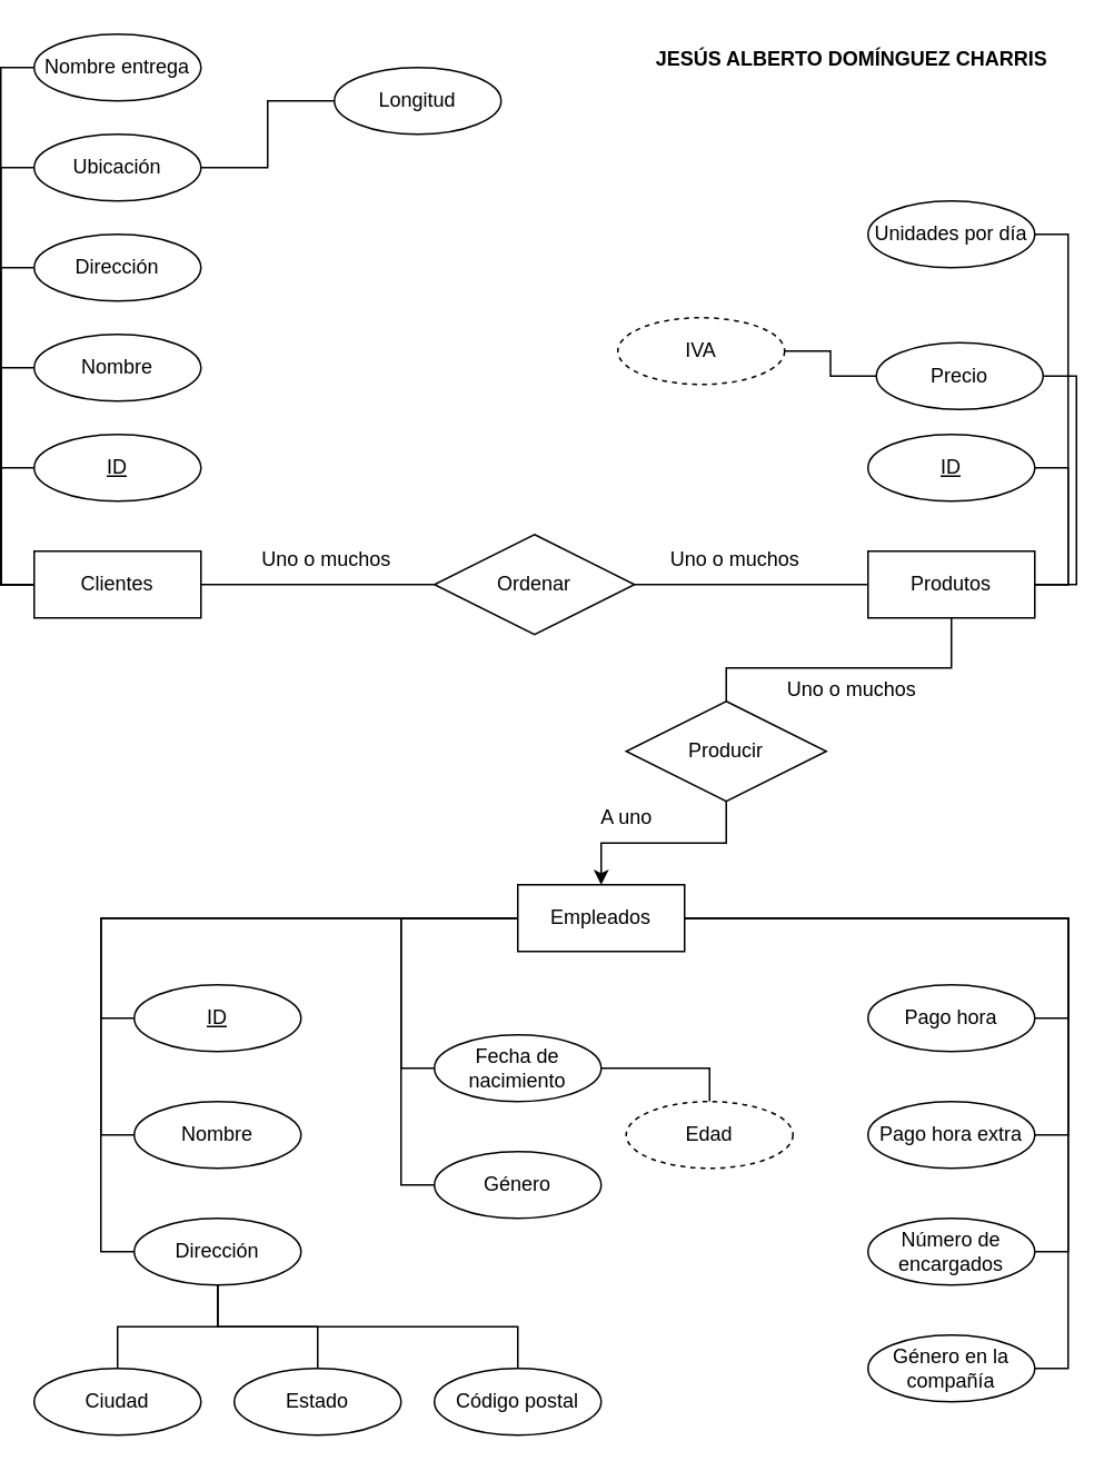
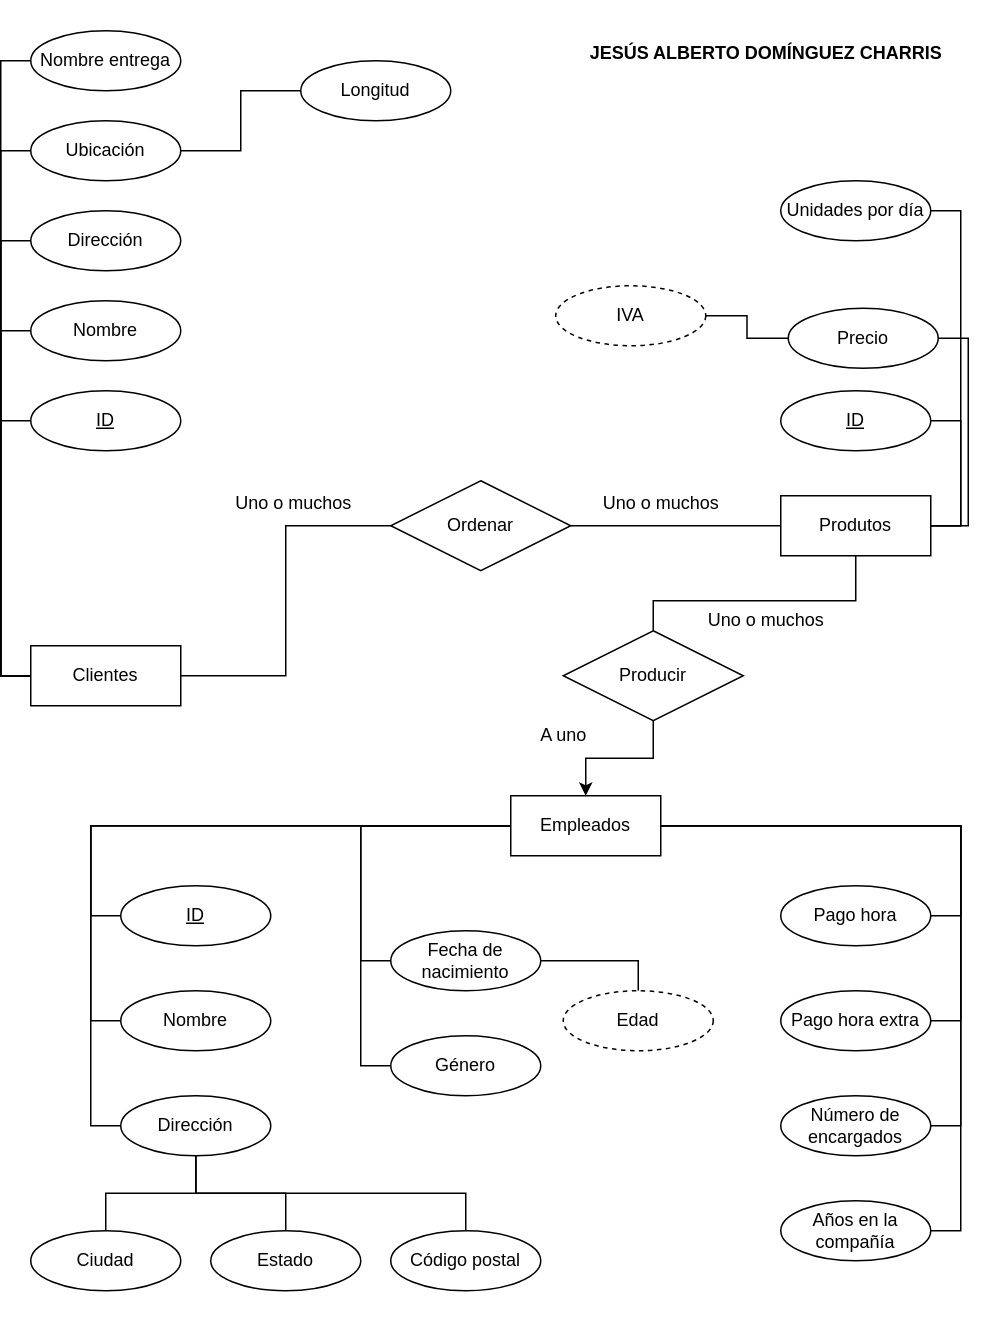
- <mxCell id="3" value="Clientes" style="whiteSpace=wrap;html=1;align=center;" vertex="1" parent="1"><mxGeometry x="20" y="330" width="100" height="40" as="geometry" /></mxCell>
+ <mxCell id="3" value="Clientes" style="whiteSpace=wrap;html=1;align=center;" vertex="1" parent="1"><mxGeometry x="20" y="430" width="100" height="40" as="geometry" /></mxCell>
- <mxCell id="16" value="Empleados" style="whiteSpace=wrap;html=1;align=center;" vertex="1" parent="1"><mxGeometry x="310" y="530" width="100" height="40" as="geometry" /></mxCell>
+ <mxCell id="16" value="Empleados" style="whiteSpace=wrap;html=1;align=center;" vertex="1" parent="1"><mxGeometry x="340" y="530" width="100" height="40" as="geometry" /></mxCell>
- <mxCell id="42" value="Género en la compañía" style="ellipse;whiteSpace=wrap;html=1;align=center;" vertex="1" parent="1"><mxGeometry x="520" y="800" width="100" height="40" as="geometry" /></mxCell>
+ <mxCell id="42" value="Años en la compañía" style="ellipse;whiteSpace=wrap;html=1;align=center;" vertex="1" parent="1"><mxGeometry x="520" y="800" width="100" height="40" as="geometry" /></mxCell>
